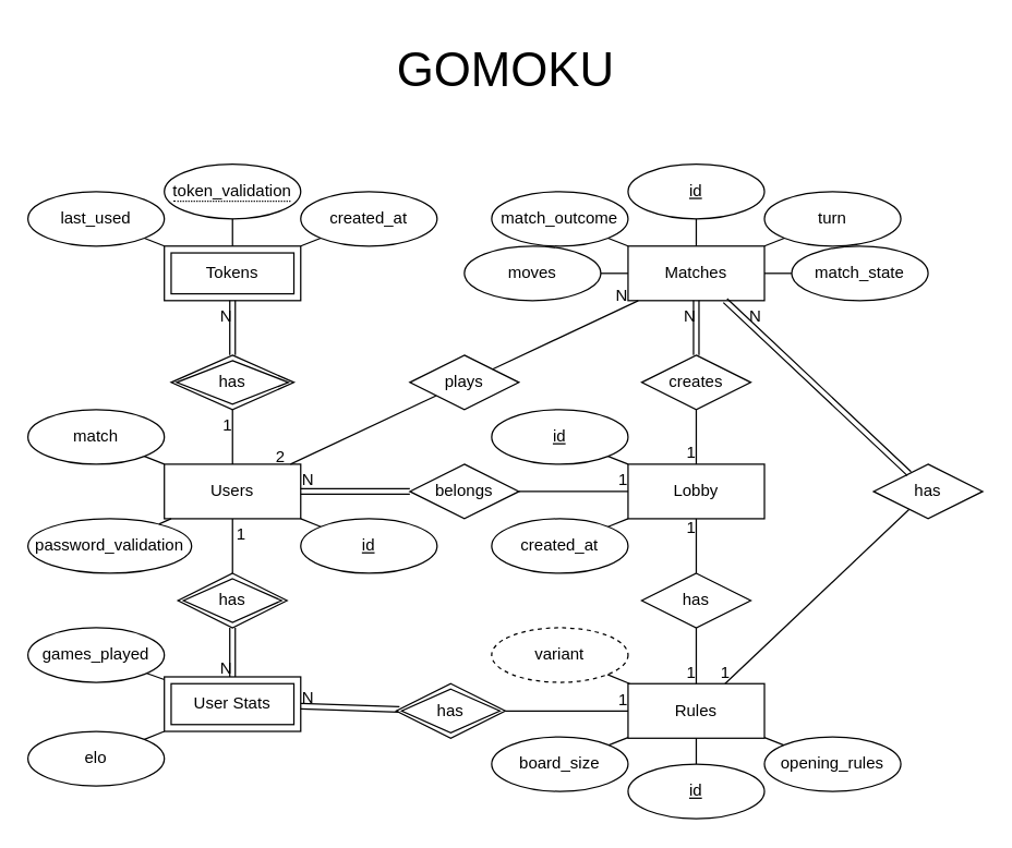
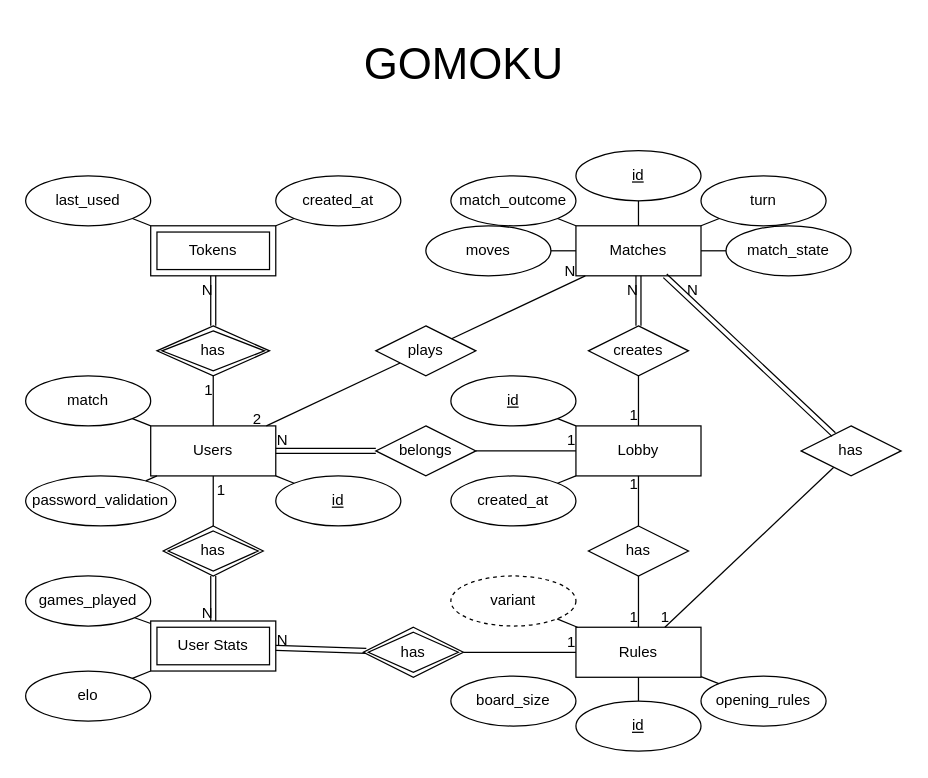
- <mxCell id="33" value="&lt;span style=&quot;border-bottom: 1px dotted&quot;&gt;token_validation&lt;/span&gt;" style="ellipse;whiteSpace=wrap;html=1;align=center;container=0;" parent="3" vertex="1"><mxGeometry x="100" width="100" height="40" as="geometry" /></mxCell>
- <mxCell id="34" value="" style="endArrow=none;html=1;rounded=0;" parent="3" source="18" target="33" edge="1"><mxGeometry relative="1" as="geometry"><mxPoint x="-231.0" y="340.0" as="sourcePoint" /><mxPoint x="-250.0" y="400.0" as="targetPoint" /></mxGeometry></mxCell>
- <mxCell id="28" value="" style="endArrow=none;html=1;rounded=0;" parent="3" source="26" target="27" edge="1"><mxGeometry relative="1" as="geometry"><mxPoint x="717.5" y="254.924" as="sourcePoint" /><mxPoint x="830.0" y="205.0" as="targetPoint" /></mxGeometry></mxCell>
